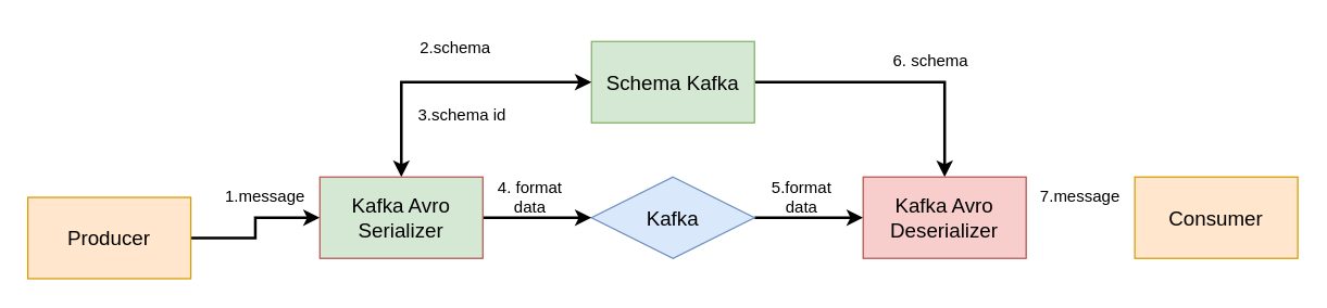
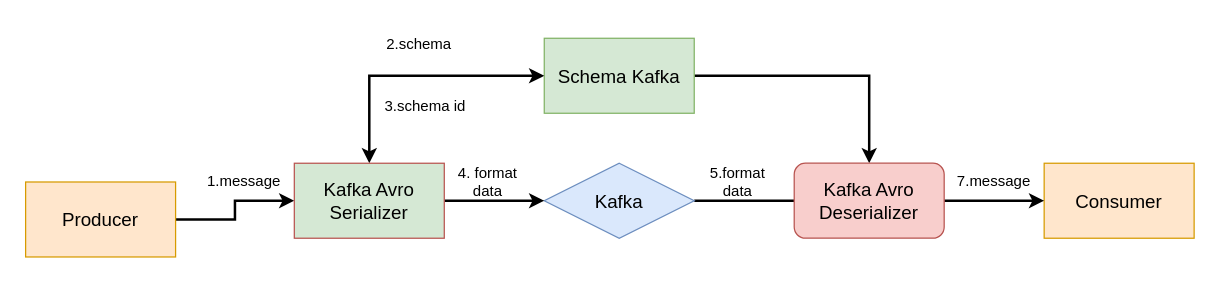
- <mxCell id="19" value="6. schema" style="text;html=1;strokeColor=none;fillColor=none;align=center;verticalAlign=middle;whiteSpace=wrap;rounded=0;" vertex="1" parent="1"><mxGeometry x="655" y="30" width="60" height="30" as="geometry" /></mxCell>
- <mxCell id="4" style="edgeStyle=orthogonalEdgeStyle;rounded=0;orthogonalLoop=1;jettySize=auto;html=1;exitX=1;exitY=0.5;exitDx=0;exitDy=0;entryX=0;entryY=0.5;entryDx=0;entryDy=0;strokeWidth=2;" edge="1" parent="1" source="5" target="14"><mxGeometry relative="1" as="geometry" /></mxCell>
+ <mxCell id="4" style="edgeStyle=orthogonalEdgeStyle;rounded=0;orthogonalLoop=1;jettySize=auto;html=1;exitX=1;exitY=0.5;exitDx=0;exitDy=0;entryX=0;entryY=0.5;entryDx=0;entryDy=0;strokeWidth=2;endArrow=none;" edge="1" parent="1" source="5" target="14"><mxGeometry relative="1" as="geometry" /></mxCell>
- <mxCell id="14" value="&lt;span style=&quot;font-size: 15px;&quot;&gt;Kafka Avro Deserializer&lt;/span&gt;" style="rounded=0;whiteSpace=wrap;html=1;fillColor=#f8cecc;strokeColor=#b85450;" vertex="1" parent="1"><mxGeometry x="635" y="130" width="120" height="60" as="geometry" /></mxCell>
+ <mxCell id="14" value="&lt;span style=&quot;font-size: 15px;&quot;&gt;Kafka Avro Deserializer&lt;/span&gt;" style="whiteSpace=wrap;html=1;fillColor=#f8cecc;strokeColor=#b85450;rounded=1;" vertex="1" parent="1"><mxGeometry x="635" y="130" width="120" height="60" as="geometry" /></mxCell>
+ <mxCell id="13" style="edgeStyle=orthogonalEdgeStyle;rounded=0;orthogonalLoop=1;jettySize=auto;html=1;exitX=1;exitY=0.5;exitDx=0;exitDy=0;entryX=0;entryY=0.5;entryDx=0;entryDy=0;strokeWidth=2;startArrow=none;startFill=0;" edge="1" parent="1" source="14" target="6"><mxGeometry relative="1" as="geometry" /></mxCell>
